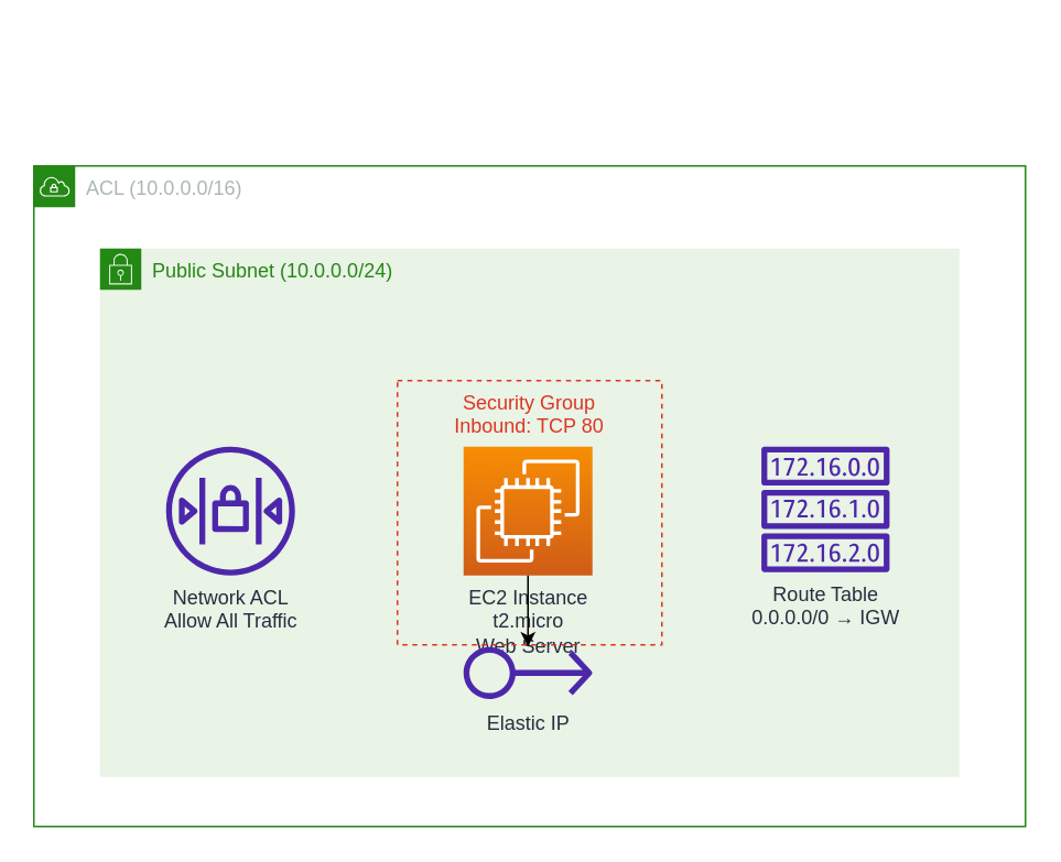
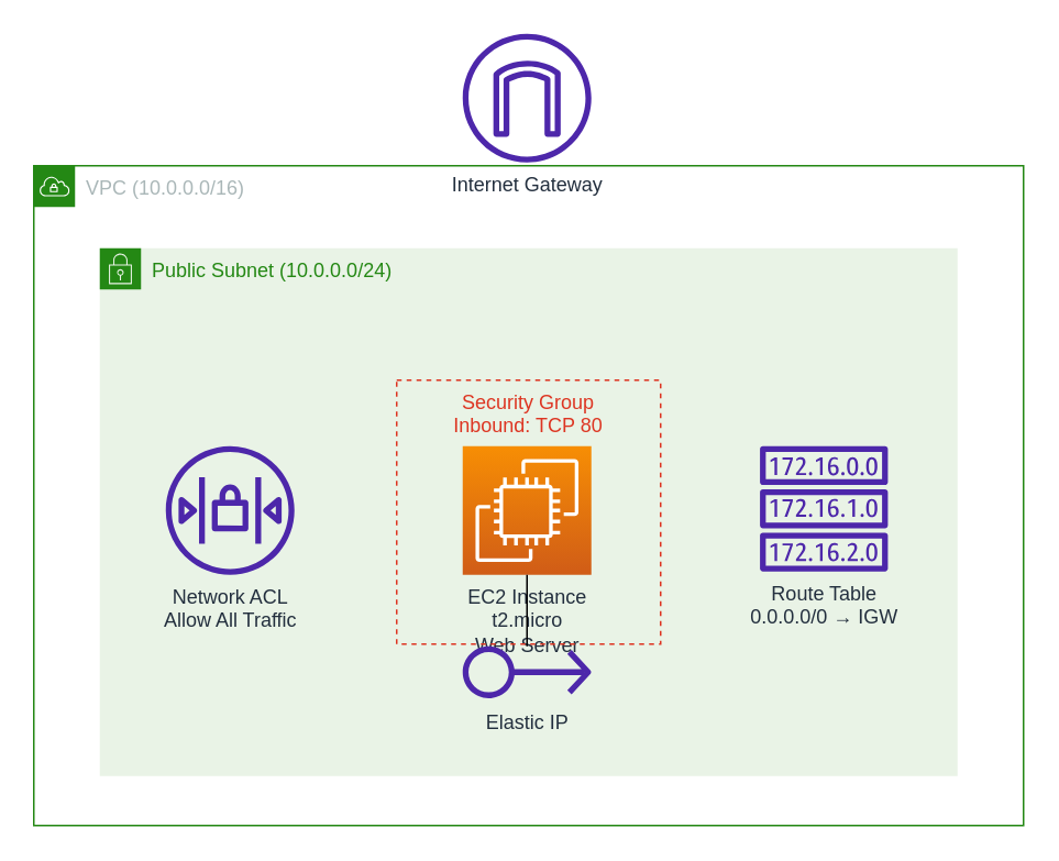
+ <mxCell id="9" value="Internet Gateway" style="sketch=0;outlineConnect=0;fontColor=#232F3E;gradientColor=none;fillColor=#4D27AA;strokeColor=none;dashed=0;verticalLabelPosition=bottom;verticalAlign=top;align=center;html=1;fontSize=12;fontStyle=0;aspect=fixed;pointerEvents=1;shape=mxgraph.aws4.internet_gateway;" vertex="1" parent="1"><mxGeometry x="280" y="20" width="78" height="78" as="geometry" /></mxCell>
- <mxCell id="2" value="ACL (10.0.0.0/16)" style="points=[[0,0],[0.25,0],[0.5,0],[0.75,0],[1,0],[1,0.25],[1,0.5],[1,0.75],[1,1],[0.75,1],[0.5,1],[0.25,1],[0,1],[0,0.75],[0,0.5],[0,0.25]];outlineConnect=0;gradientColor=none;html=1;whiteSpace=wrap;fontSize=12;fontStyle=0;container=1;pointerEvents=0;collapsible=0;recursiveResize=0;shape=mxgraph.aws4.group;grIcon=mxgraph.aws4.group_vpc;strokeColor=#248814;fillColor=none;verticalAlign=top;align=left;spacingLeft=30;fontColor=#AAB7B8;dashed=0;" vertex="1" parent="1"><mxGeometry x="20" y="100" width="600" height="400" as="geometry" /></mxCell>
+ <mxCell id="2" value="VPC (10.0.0.0/16)" style="points=[[0,0],[0.25,0],[0.5,0],[0.75,0],[1,0],[1,0.25],[1,0.5],[1,0.75],[1,1],[0.75,1],[0.5,1],[0.25,1],[0,1],[0,0.75],[0,0.5],[0,0.25]];outlineConnect=0;gradientColor=none;html=1;whiteSpace=wrap;fontSize=12;fontStyle=0;container=1;pointerEvents=0;collapsible=0;recursiveResize=0;shape=mxgraph.aws4.group;grIcon=mxgraph.aws4.group_vpc;strokeColor=#248814;fillColor=none;verticalAlign=top;align=left;spacingLeft=30;fontColor=#AAB7B8;dashed=0;" vertex="1" parent="1"><mxGeometry x="20" y="100" width="600" height="400" as="geometry" /></mxCell>
- <mxCell id="10" style="edgeStyle=orthogonalEdgeStyle;rounded=0;orthogonalLoop=1;jettySize=auto;html=1;" edge="1" parent="1" source="4" target="8"><mxGeometry relative="1" as="geometry" /></mxCell>
+ <mxCell id="10" style="edgeStyle=orthogonalEdgeStyle;rounded=0;orthogonalLoop=1;jettySize=auto;html=1;endArrow=none;" edge="1" parent="1" source="4" target="8"><mxGeometry relative="1" as="geometry" /></mxCell>
